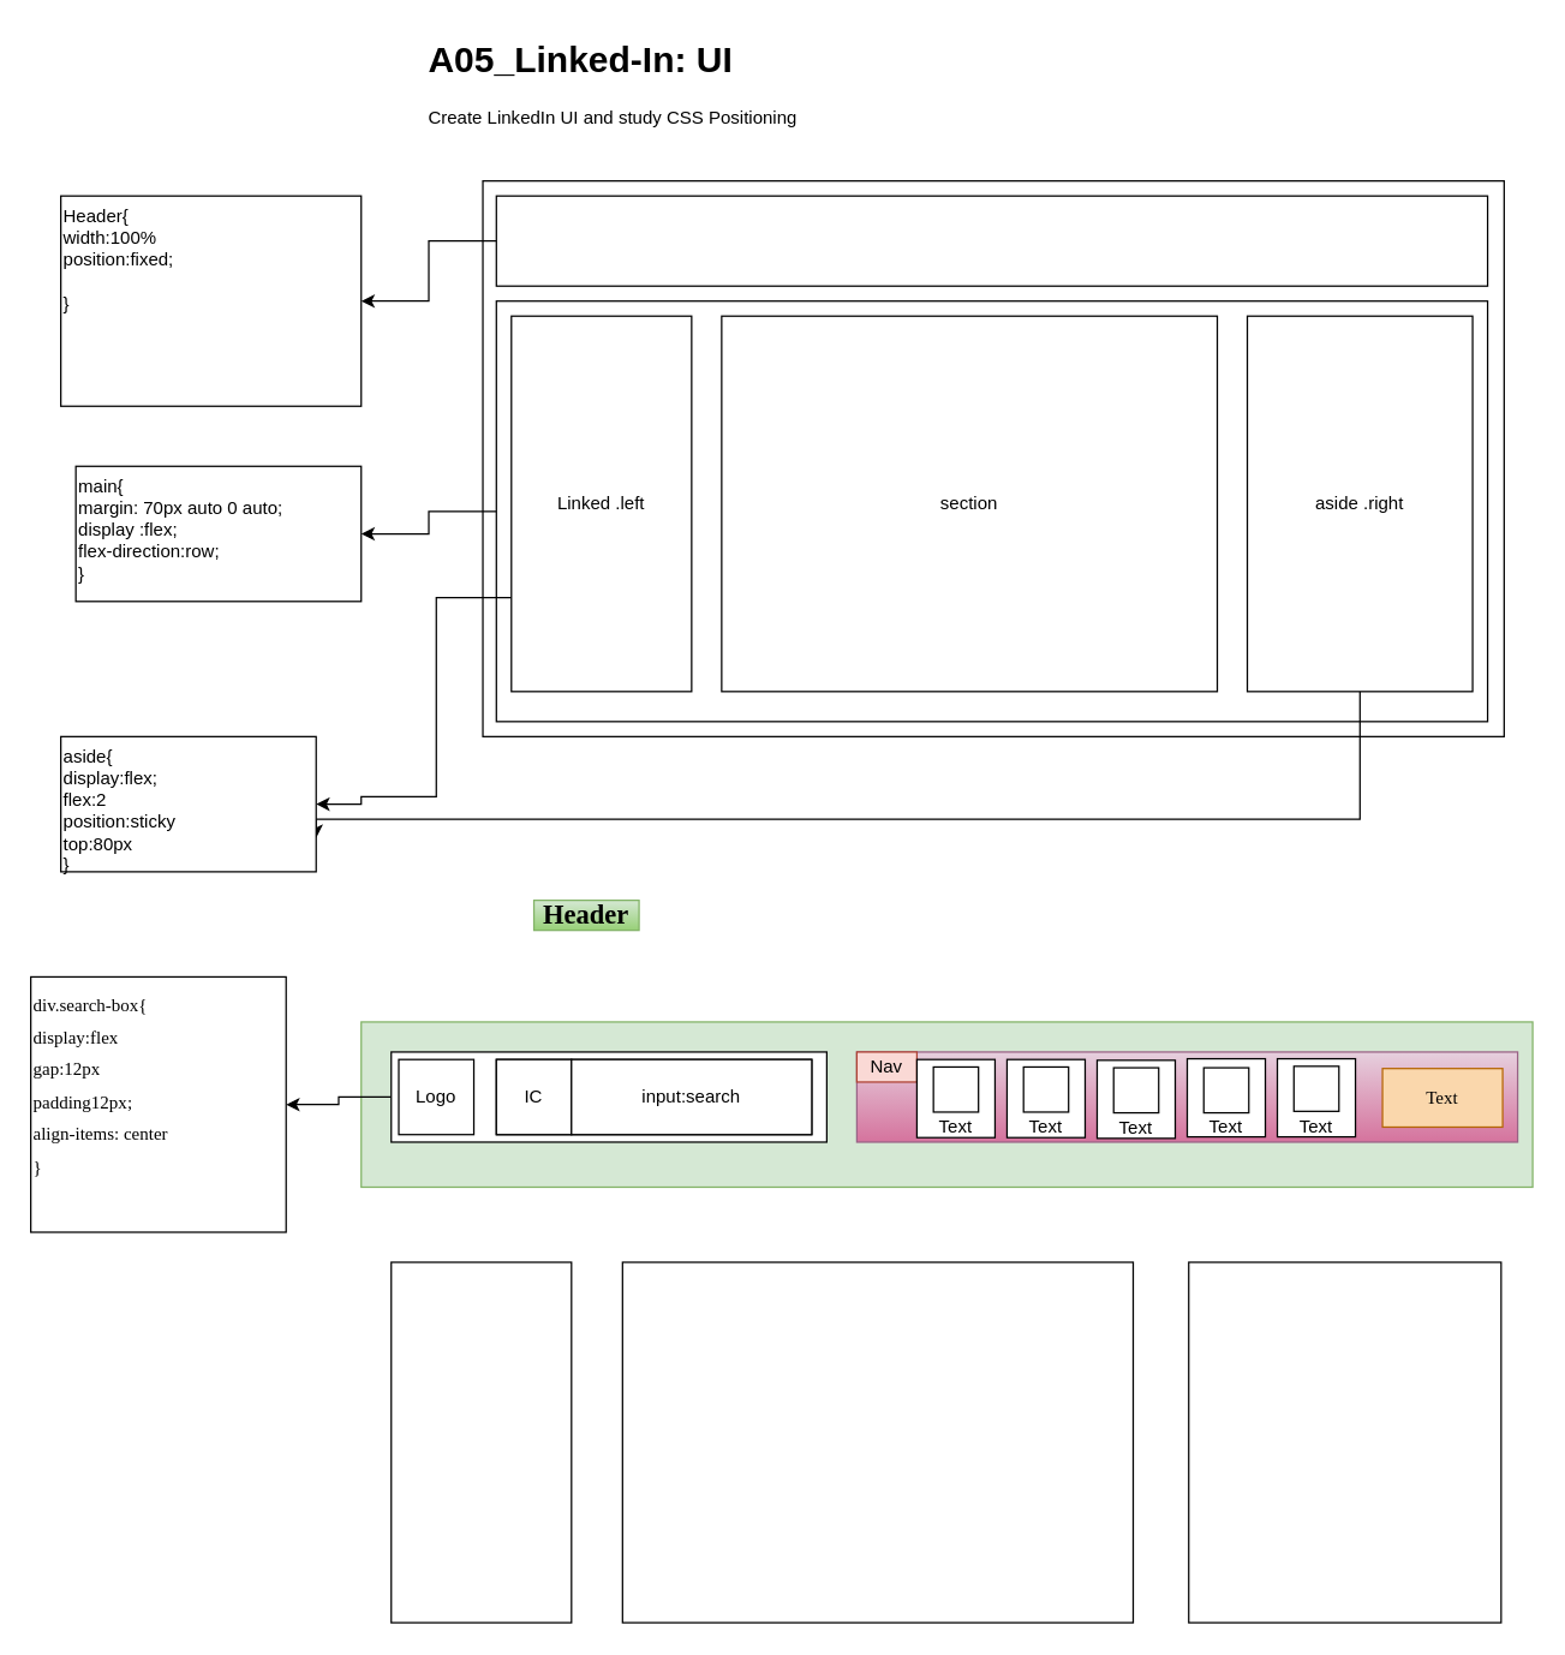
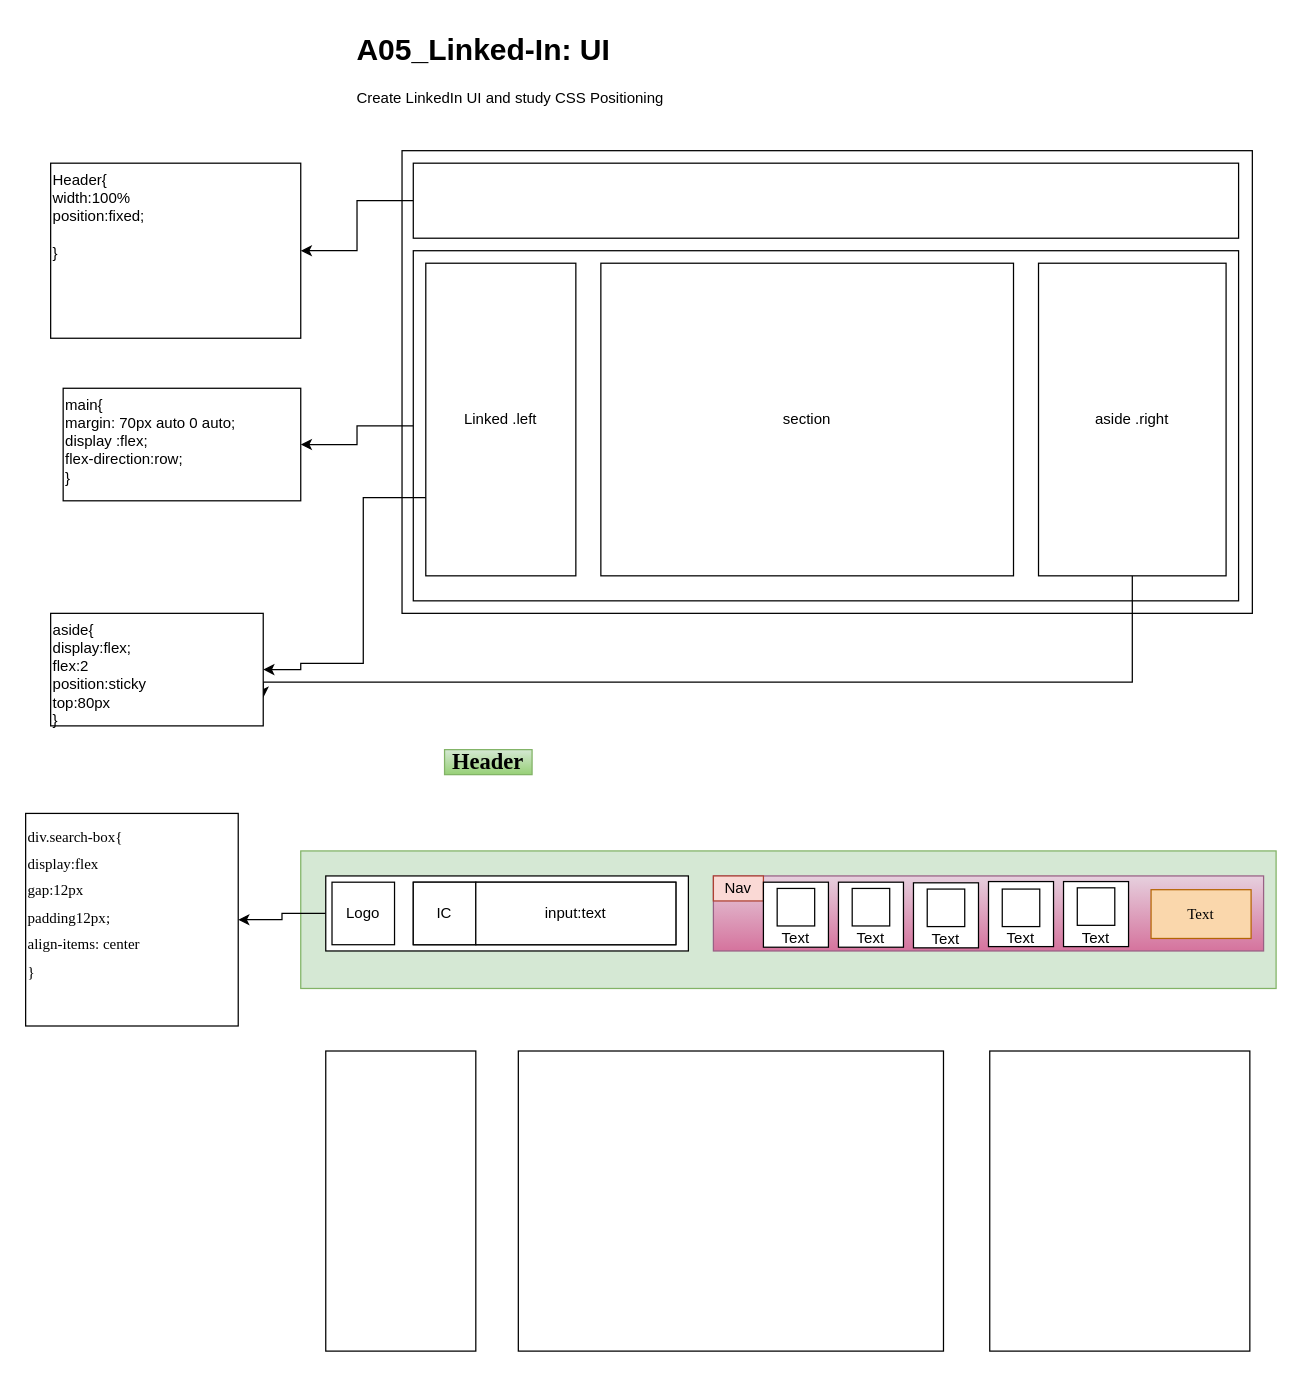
- <mxCell id="22" value="input:search" style="rounded=0;whiteSpace=wrap;html=1;" vertex="1" parent="1"><mxGeometry x="380" y="705" width="160" height="50" as="geometry" /></mxCell>
+ <mxCell id="22" value="input:text" style="rounded=0;whiteSpace=wrap;html=1;" vertex="1" parent="1"><mxGeometry x="380" y="705" width="160" height="50" as="geometry" /></mxCell>
